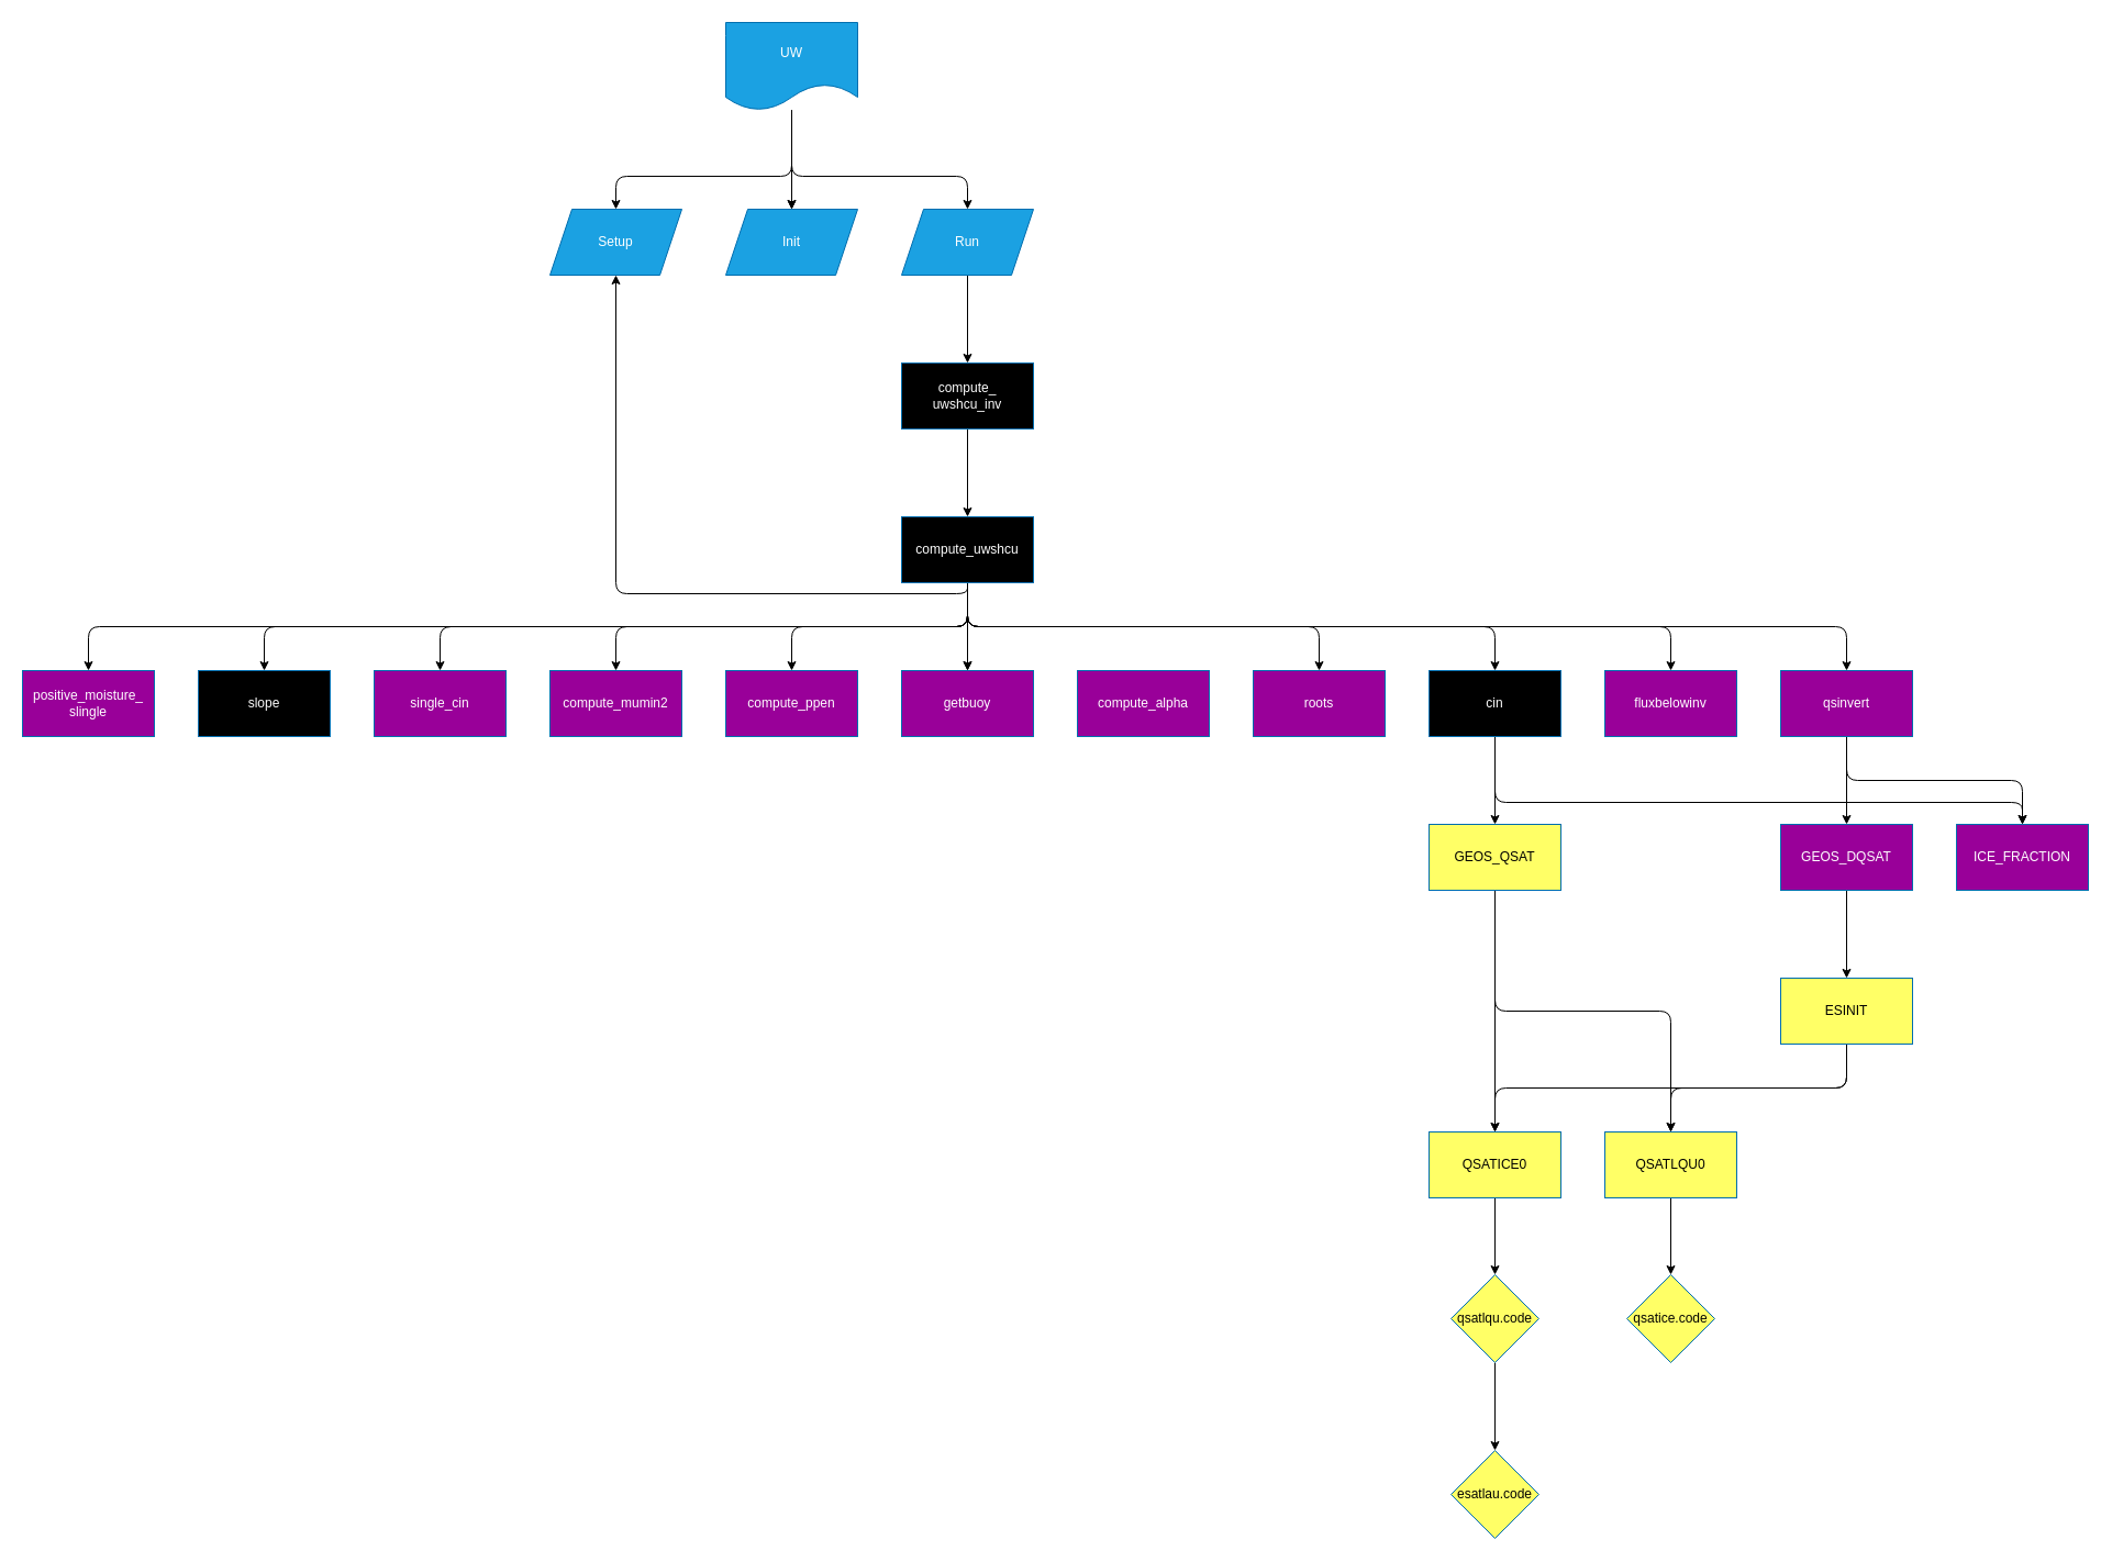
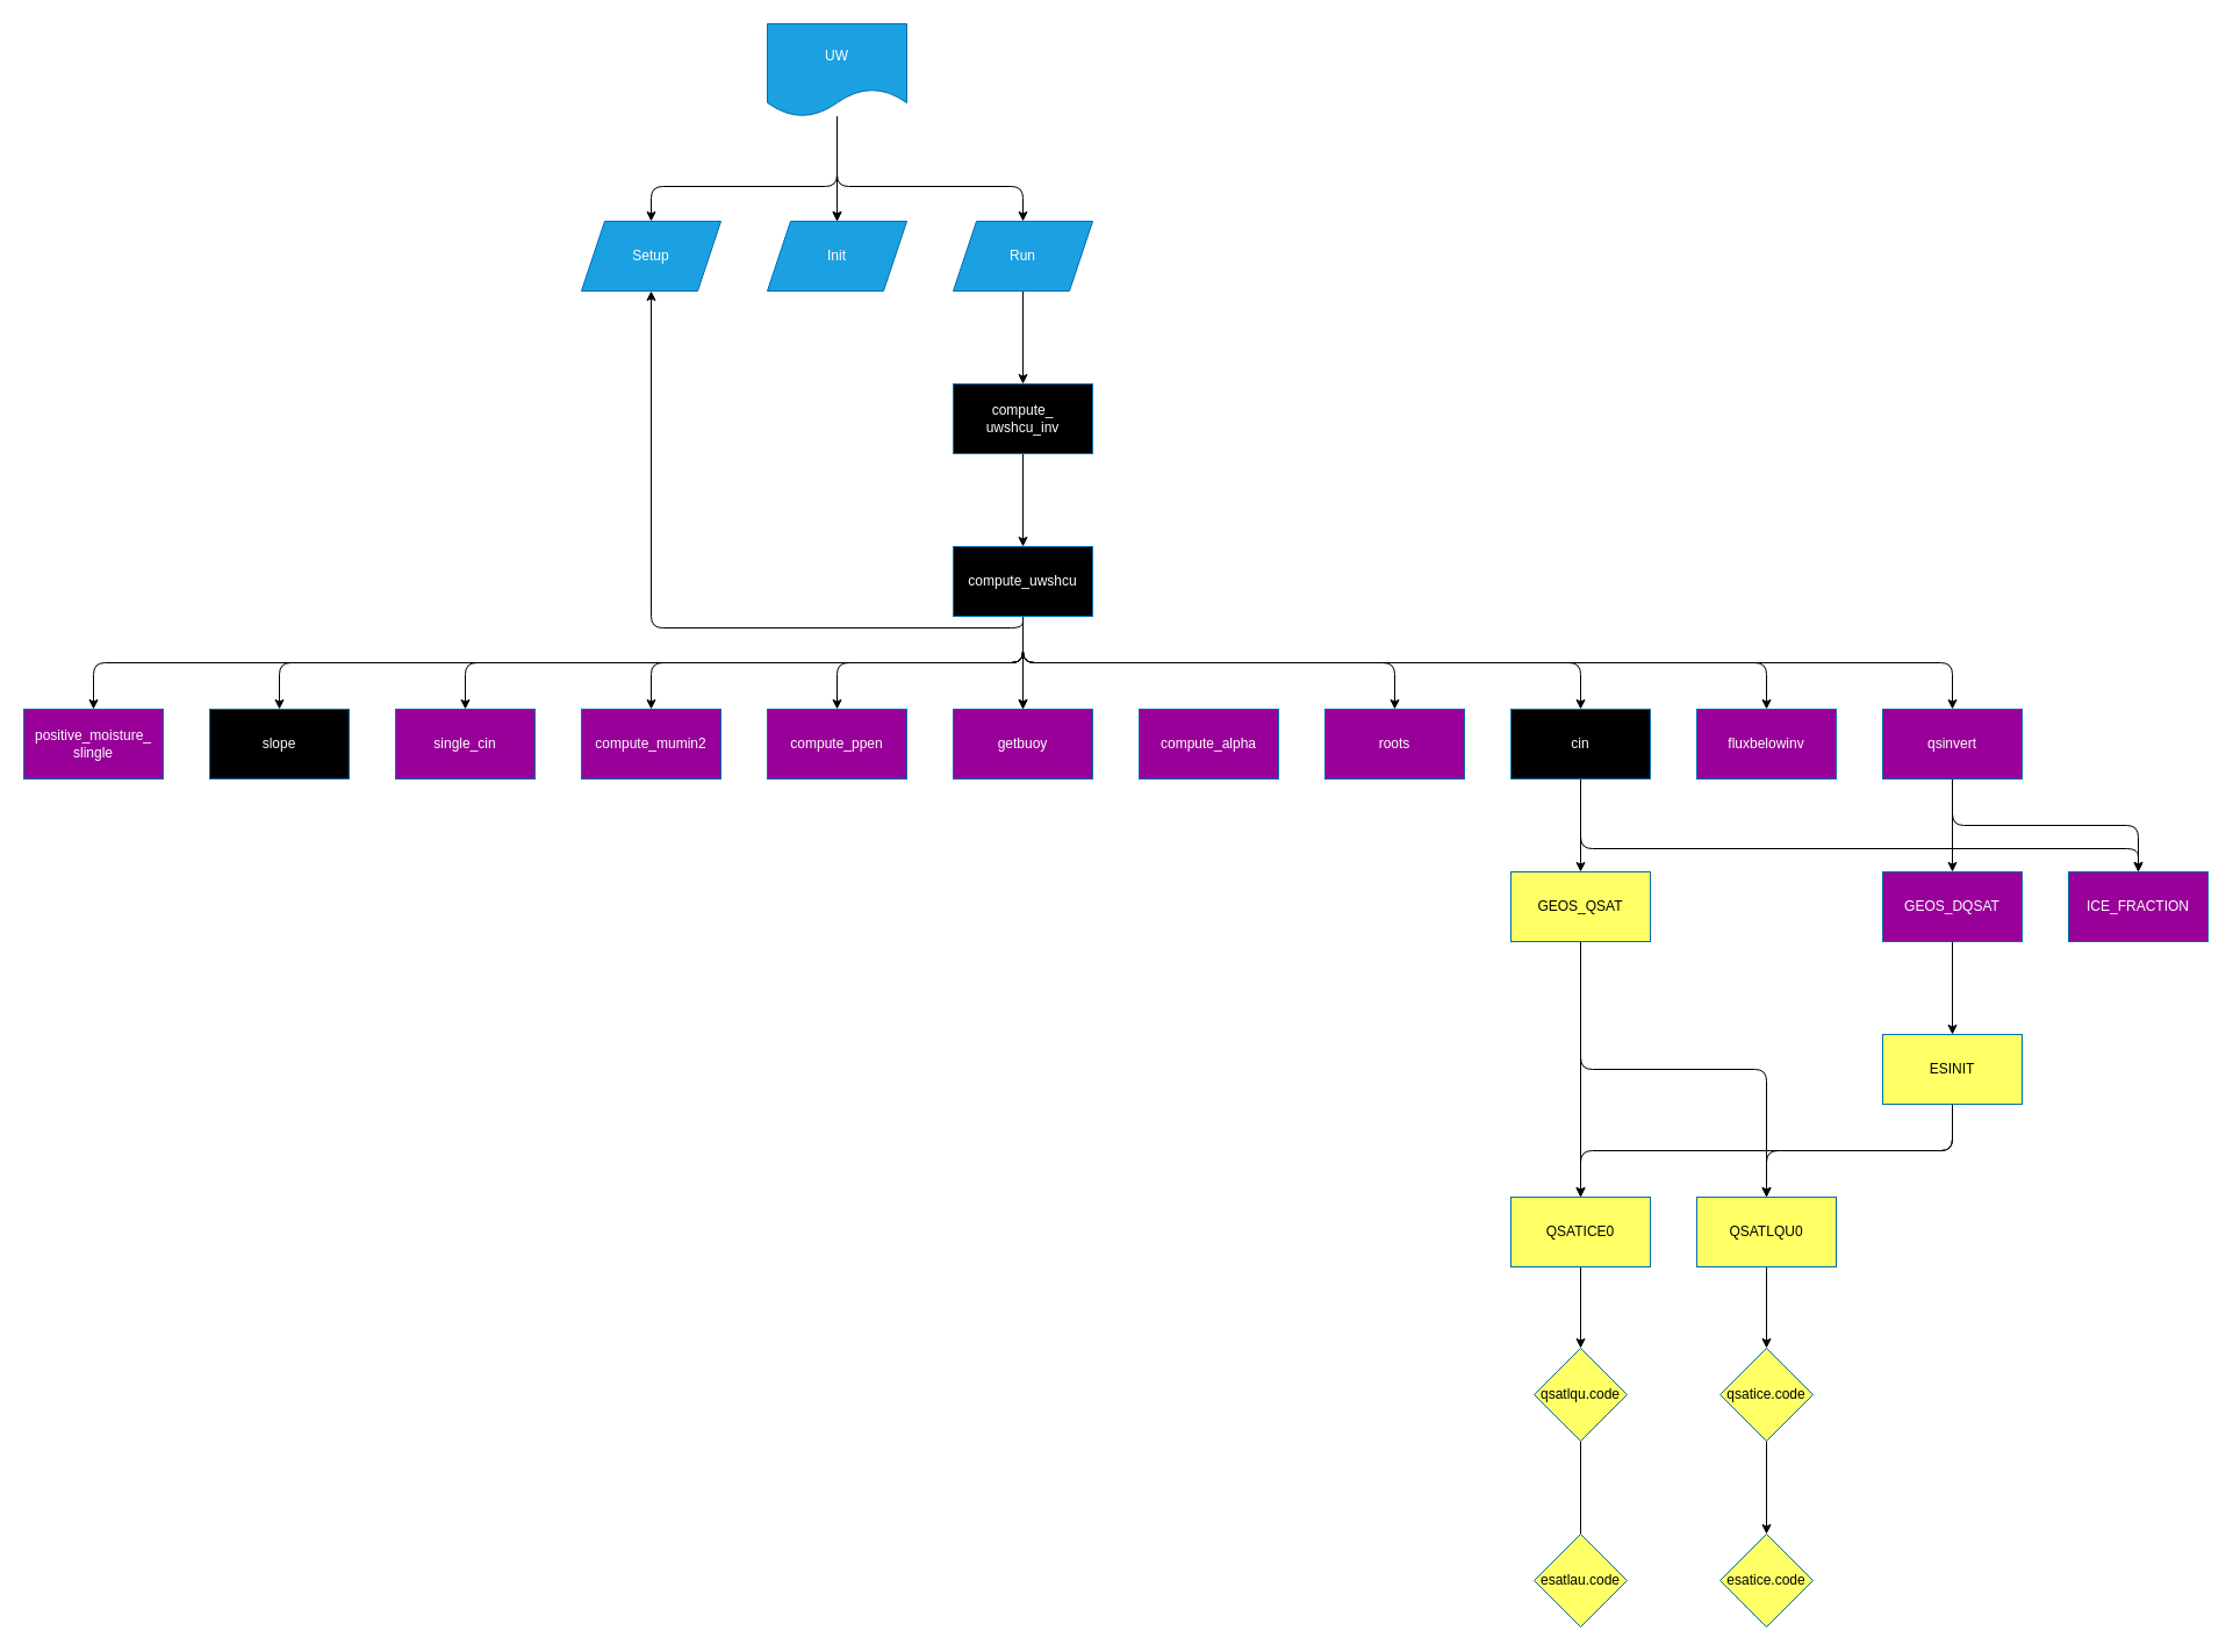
+ <mxCell id="57" value="" style="edgeStyle=orthogonalEdgeStyle;html=1;" parent="1" source="58" target="59" edge="1"><mxGeometry relative="1" as="geometry" /></mxCell>
- <mxCell id="54" value="" style="edgeStyle=orthogonalEdgeStyle;html=1;" parent="1" source="55" target="56" edge="1"><mxGeometry relative="1" as="geometry" /></mxCell>
+ <mxCell id="54" value="" style="edgeStyle=orthogonalEdgeStyle;html=1;endArrow=none;" parent="1" source="55" target="56" edge="1"><mxGeometry relative="1" as="geometry" /></mxCell>
+ <mxCell id="59" value="esatice.code" style="rhombus;whiteSpace=wrap;html=1;fillColor=#FFFF66;strokeColor=#006EAF;fontColor=#000000;" parent="1" vertex="1"><mxGeometry x="1480" y="1320" width="80" height="80" as="geometry" /></mxCell>
